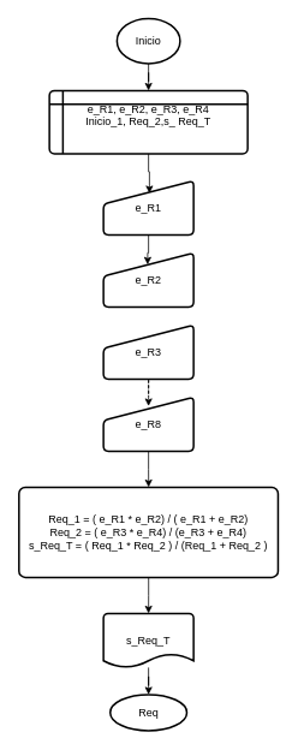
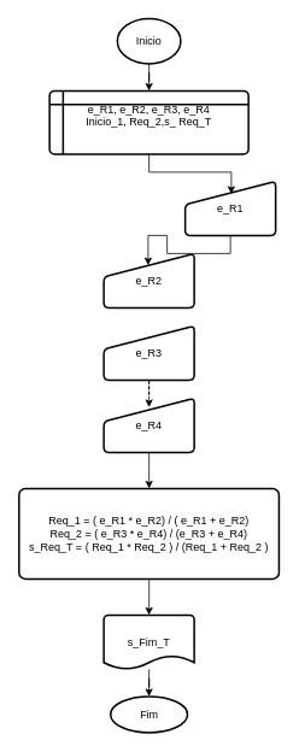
- <mxCell id="7" value="&lt;font style=&quot;vertical-align: inherit&quot;&gt;&lt;font style=&quot;vertical-align: inherit&quot;&gt;e_R1&lt;/font&gt;&lt;/font&gt;" style="html=1;strokeWidth=2;shape=manualInput;whiteSpace=wrap;rounded=1;size=26;arcSize=11;" parent="1" vertex="1"><mxGeometry x="114" y="200" width="100" height="60" as="geometry" /></mxCell>
+ <mxCell id="7" value="&lt;font style=&quot;vertical-align: inherit&quot;&gt;&lt;font style=&quot;vertical-align: inherit&quot;&gt;e_R1&lt;/font&gt;&lt;/font&gt;" style="html=1;strokeWidth=2;shape=manualInput;whiteSpace=wrap;rounded=1;size=26;arcSize=11;" parent="1" vertex="1"><mxGeometry x="204" y="200" width="100" height="60" as="geometry" /></mxCell>
- <mxCell id="12" value="&lt;font style=&quot;vertical-align: inherit&quot;&gt;&lt;font style=&quot;vertical-align: inherit&quot;&gt;e_R8&lt;/font&gt;&lt;/font&gt;" style="html=1;strokeWidth=2;shape=manualInput;whiteSpace=wrap;rounded=1;size=26;arcSize=11;" parent="1" vertex="1"><mxGeometry x="114" y="440" width="100" height="60" as="geometry" /></mxCell>
+ <mxCell id="12" value="&lt;font style=&quot;vertical-align: inherit&quot;&gt;&lt;font style=&quot;vertical-align: inherit&quot;&gt;e_R4&lt;/font&gt;&lt;/font&gt;" style="html=1;strokeWidth=2;shape=manualInput;whiteSpace=wrap;rounded=1;size=26;arcSize=11;" parent="1" vertex="1"><mxGeometry x="114" y="440" width="100" height="60" as="geometry" /></mxCell>
- <mxCell id="16" value="&lt;font style=&quot;vertical-align: inherit&quot;&gt;&lt;font style=&quot;vertical-align: inherit&quot;&gt;s_Req_T&lt;/font&gt;&lt;/font&gt;" style="strokeWidth=2;html=1;shape=mxgraph.flowchart.document2;whiteSpace=wrap;size=0.25;" parent="1" vertex="1"><mxGeometry x="114" y="680" width="100" height="60" as="geometry" /></mxCell>
+ <mxCell id="16" value="&lt;font style=&quot;vertical-align: inherit&quot;&gt;&lt;font style=&quot;vertical-align: inherit&quot;&gt;s_Fim_T&lt;/font&gt;&lt;/font&gt;" style="strokeWidth=2;html=1;shape=mxgraph.flowchart.document2;whiteSpace=wrap;size=0.25;" parent="1" vertex="1"><mxGeometry x="114" y="680" width="100" height="60" as="geometry" /></mxCell>
- <mxCell id="17" value="&lt;font style=&quot;vertical-align: inherit&quot;&gt;&lt;font style=&quot;vertical-align: inherit&quot;&gt;Req&lt;/font&gt;&lt;/font&gt;" style="strokeWidth=2;html=1;shape=mxgraph.flowchart.start_1;whiteSpace=wrap;" parent="1" vertex="1"><mxGeometry x="121.5" y="770" width="85" height="40" as="geometry" /></mxCell>
+ <mxCell id="17" value="&lt;font style=&quot;vertical-align: inherit&quot;&gt;&lt;font style=&quot;vertical-align: inherit&quot;&gt;Fim&lt;/font&gt;&lt;/font&gt;" style="strokeWidth=2;html=1;shape=mxgraph.flowchart.start_1;whiteSpace=wrap;" parent="1" vertex="1"><mxGeometry x="121.5" y="770" width="85" height="40" as="geometry" /></mxCell>
